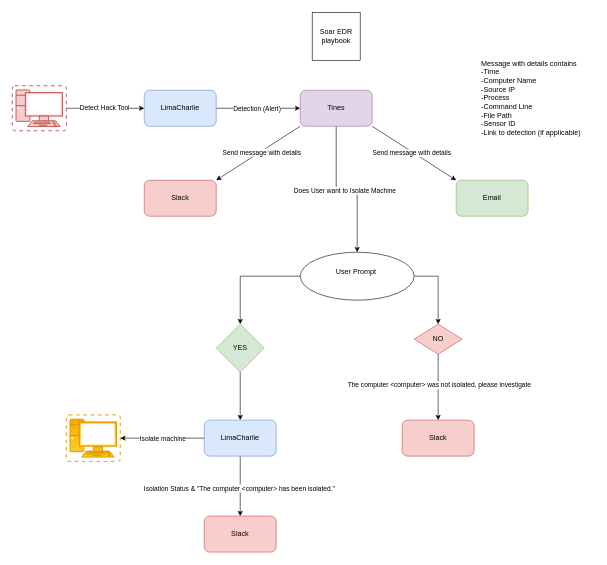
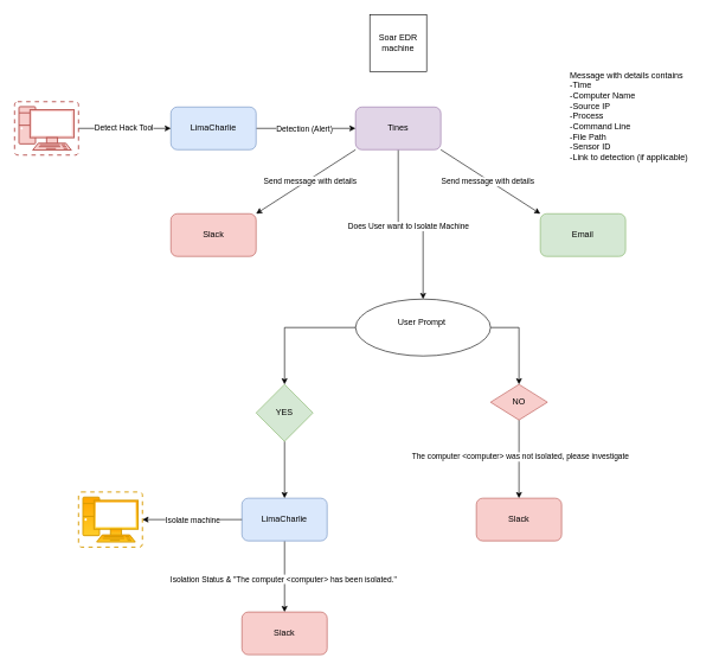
- <mxCell id="2" value="Soar EDR playbook" style="whiteSpace=wrap;html=1;aspect=fixed;" vertex="1" parent="1"><mxGeometry x="520" y="20" width="80" height="80" as="geometry" /></mxCell>
+ <mxCell id="2" value="Soar EDR machine" style="whiteSpace=wrap;html=1;aspect=fixed;" vertex="1" parent="1"><mxGeometry x="520" y="20" width="80" height="80" as="geometry" /></mxCell>
